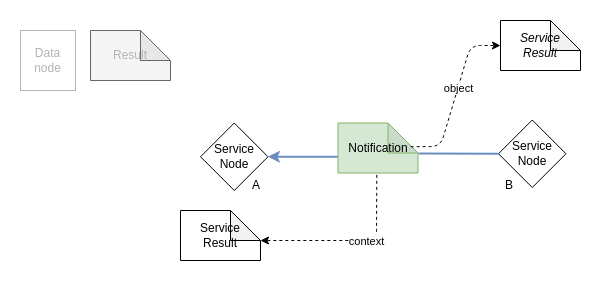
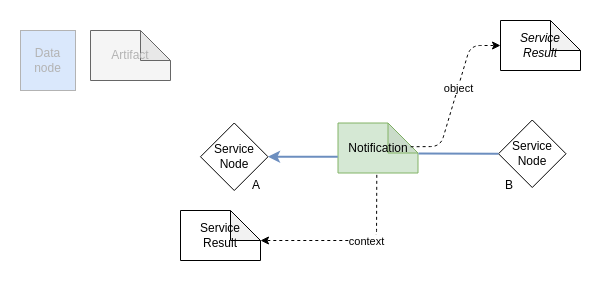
- <mxCell id="13" value="&lt;font color=&quot;#b3b3b3&quot;&gt;Result&lt;/font&gt;" style="shape=note;whiteSpace=wrap;html=1;backgroundOutline=1;darkOpacity=0.05;strokeColor=#666666;fillColor=#f5f5f5;fontColor=#333333;" vertex="1" parent="1"><mxGeometry x="90" y="30" width="80" height="50" as="geometry" /></mxCell>
+ <mxCell id="13" value="&lt;font color=&quot;#b3b3b3&quot;&gt;Artifact&lt;/font&gt;" style="shape=note;whiteSpace=wrap;html=1;backgroundOutline=1;darkOpacity=0.05;strokeColor=#666666;fillColor=#f5f5f5;fontColor=#333333;" vertex="1" parent="1"><mxGeometry x="90" y="30" width="80" height="50" as="geometry" /></mxCell>
- <mxCell id="12" value="&lt;font color=&quot;#b3b3b3&quot;&gt;Data node&lt;/font&gt;" style="rounded=0;whiteSpace=wrap;html=1;rotation=0;strokeColor=#B3B3B3;" vertex="1" parent="1"><mxGeometry x="20" y="30" width="55" height="60" as="geometry" /></mxCell>
+ <mxCell id="12" value="&lt;font color=&quot;#b3b3b3&quot;&gt;Data node&lt;/font&gt;" style="rounded=0;whiteSpace=wrap;html=1;rotation=0;strokeColor=#B3B3B3;fillColor=#dae8fc;" vertex="1" parent="1"><mxGeometry x="20" y="30" width="55" height="60" as="geometry" /></mxCell>
